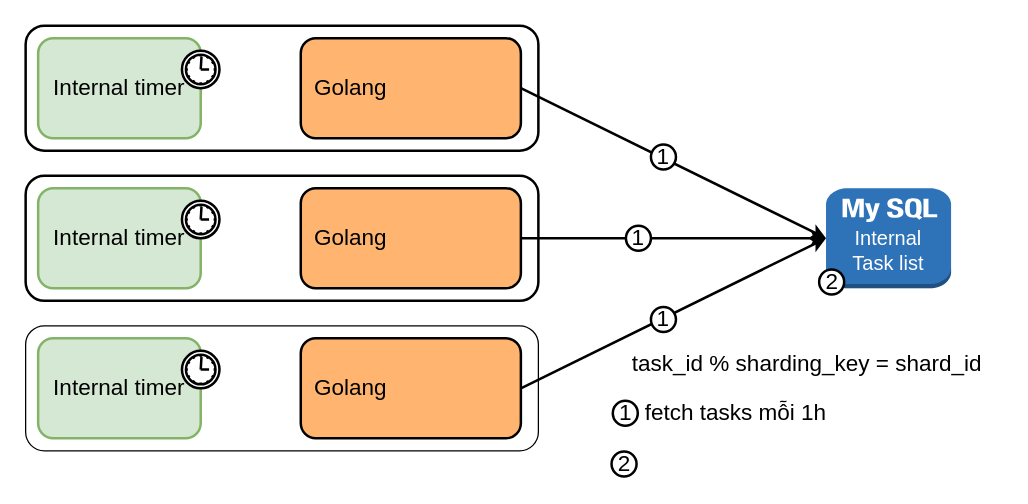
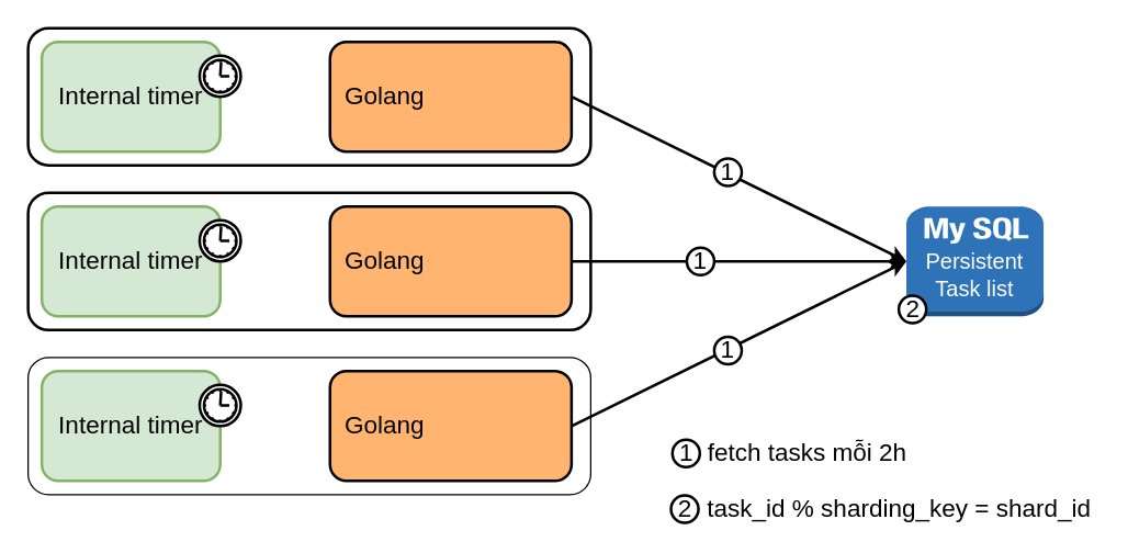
- <mxCell id="31" value="Internal Task list" style="text;html=1;align=center;verticalAlign=middle;whiteSpace=wrap;rounded=0;fontSize=16;fontColor=#FFFFFF;strokeWidth=2;" vertex="1" parent="1"><mxGeometry x="670" y="190" width="80" height="20" as="geometry" /></mxCell>
+ <mxCell id="31" value="Persistent Task list" style="text;html=1;align=center;verticalAlign=middle;whiteSpace=wrap;rounded=0;fontSize=16;fontColor=#FFFFFF;strokeWidth=2;" vertex="1" parent="1"><mxGeometry x="670" y="190" width="80" height="20" as="geometry" /></mxCell>
- <mxCell id="30" value="task_id % sharding_key = shard_id" style="text;html=1;strokeColor=none;fillColor=none;align=center;verticalAlign=middle;whiteSpace=wrap;rounded=0;fontSize=18;" vertex="1" parent="1"><mxGeometry x="499.5" y="280.5" width="290" height="20" as="geometry" /></mxCell>
+ <mxCell id="30" value="task_id % sharding_key = shard_id" style="text;html=1;strokeColor=none;fillColor=none;align=center;verticalAlign=middle;whiteSpace=wrap;rounded=0;fontSize=18;" vertex="1" parent="1"><mxGeometry x="509.5" y="360.5" width="290" height="20" as="geometry" /></mxCell>
- <mxCell id="29" value="fetch tasks mỗi 1h" style="text;html=1;strokeColor=none;fillColor=none;align=center;verticalAlign=middle;whiteSpace=wrap;rounded=0;fontSize=18;" vertex="1" parent="1"><mxGeometry x="512.5" y="320" width="150" height="20" as="geometry" /></mxCell>
+ <mxCell id="29" value="fetch tasks mỗi 2h" style="text;html=1;strokeColor=none;fillColor=none;align=center;verticalAlign=middle;whiteSpace=wrap;rounded=0;fontSize=18;" vertex="1" parent="1"><mxGeometry x="512.5" y="320" width="150" height="20" as="geometry" /></mxCell>
